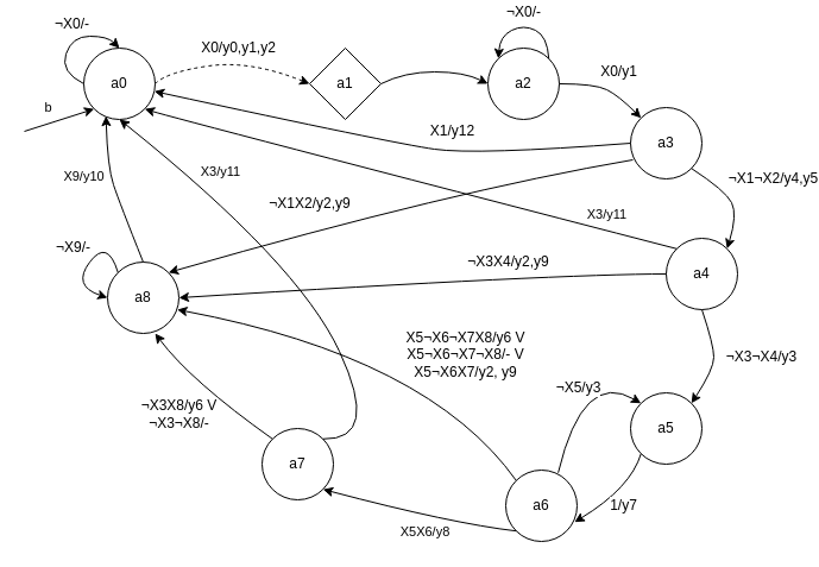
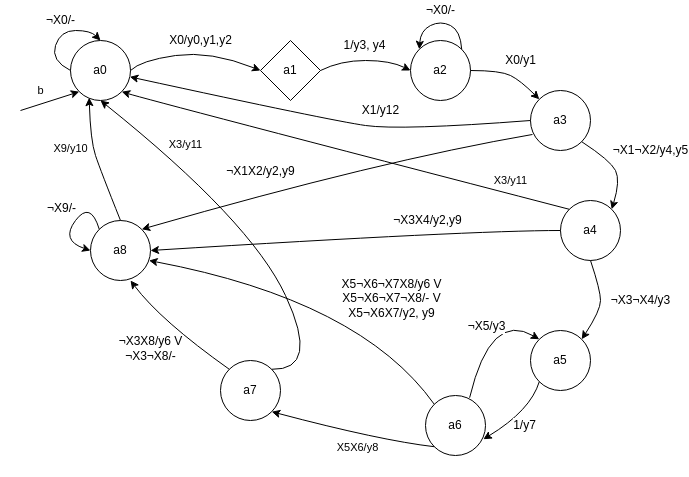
+ <mxCell id="7" value="1/y3, y4" style="text;html=1;align=center;verticalAlign=middle;resizable=0;points=[];autosize=1;strokeColor=none;fillColor=none;fontSize=12;" vertex="1" parent="1"><mxGeometry x="334" y="35" width="60" height="20" as="geometry" /></mxCell>
- <mxCell id="4" value="X0/y0,y1,y2" style="curved=1;endArrow=classic;html=1;fontSize=12;elbow=vertical;exitX=1;exitY=0.5;exitDx=0;exitDy=0;entryX=0;entryY=0.5;entryDx=0;entryDy=0;dashed=1;" edge="1" parent="1" source="2" target="3"><mxGeometry x="0.101" y="11" width="50" height="50" relative="1" as="geometry"><mxPoint x="140" y="70" as="sourcePoint" /><mxPoint x="190" y="20" as="targetPoint" /><Array as="points"><mxPoint x="140" y="60" /><mxPoint x="210" y="50" /></Array><mxPoint as="offset" /></mxGeometry></mxCell>
+ <mxCell id="4" value="X0/y0,y1,y2" style="curved=1;endArrow=classic;html=1;fontSize=12;elbow=vertical;exitX=1;exitY=0.5;exitDx=0;exitDy=0;entryX=0;entryY=0.5;entryDx=0;entryDy=0;" edge="1" parent="1" source="2" target="3"><mxGeometry x="0.101" y="11" width="50" height="50" relative="1" as="geometry"><mxPoint x="140" y="70" as="sourcePoint" /><mxPoint x="190" y="20" as="targetPoint" /><Array as="points"><mxPoint x="140" y="60" /><mxPoint x="210" y="50" /></Array><mxPoint as="offset" /></mxGeometry></mxCell>
